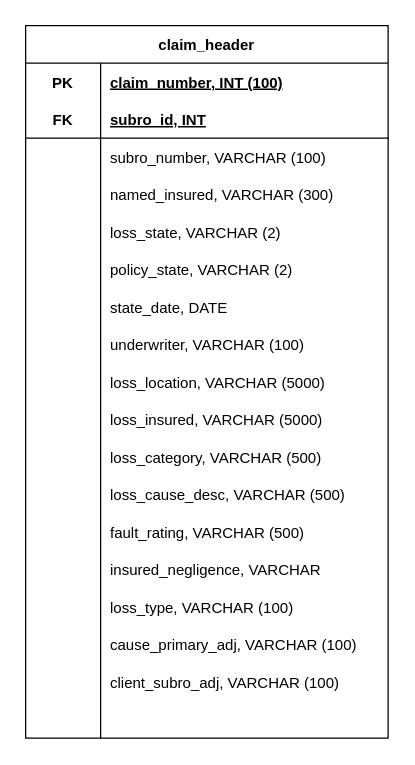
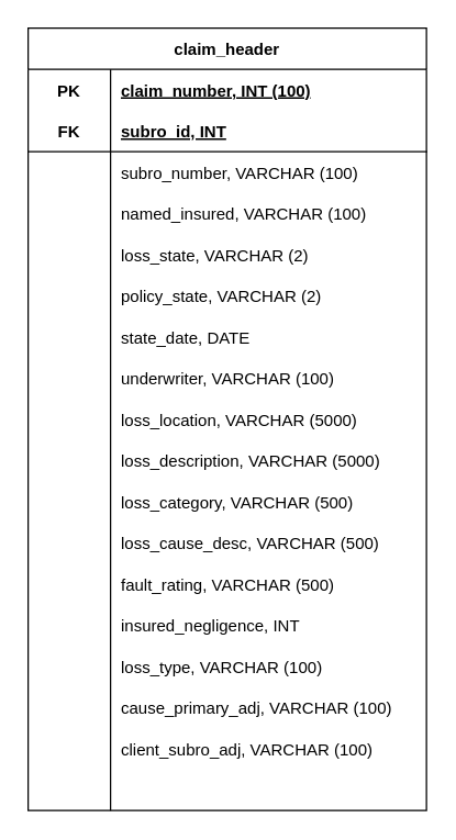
- <mxCell id="14" value="named_insured, VARCHAR (300)" style="shape=partialRectangle;connectable=0;fillColor=none;top=0;left=0;bottom=0;right=0;align=left;spacingLeft=6;overflow=hidden;" vertex="1" parent="12"><mxGeometry x="60" width="230" height="30" as="geometry"><mxRectangle width="230" height="30" as="alternateBounds" /></mxGeometry></mxCell>
+ <mxCell id="14" value="named_insured, VARCHAR (100)" style="shape=partialRectangle;connectable=0;fillColor=none;top=0;left=0;bottom=0;right=0;align=left;spacingLeft=6;overflow=hidden;" vertex="1" parent="12"><mxGeometry x="60" width="230" height="30" as="geometry"><mxRectangle width="230" height="30" as="alternateBounds" /></mxGeometry></mxCell>
- <mxCell id="32" value="loss_insured, VARCHAR (5000)" style="shape=partialRectangle;connectable=0;fillColor=none;top=0;left=0;bottom=0;right=0;align=left;spacingLeft=6;overflow=hidden;" vertex="1" parent="30"><mxGeometry x="60" width="230" height="30" as="geometry"><mxRectangle width="230" height="30" as="alternateBounds" /></mxGeometry></mxCell>
+ <mxCell id="32" value="loss_description, VARCHAR (5000)" style="shape=partialRectangle;connectable=0;fillColor=none;top=0;left=0;bottom=0;right=0;align=left;spacingLeft=6;overflow=hidden;" vertex="1" parent="30"><mxGeometry x="60" width="230" height="30" as="geometry"><mxRectangle width="230" height="30" as="alternateBounds" /></mxGeometry></mxCell>
- <mxCell id="44" value="insured_negligence, VARCHAR" style="shape=partialRectangle;connectable=0;fillColor=none;top=0;left=0;bottom=0;right=0;align=left;spacingLeft=6;overflow=hidden;" vertex="1" parent="42"><mxGeometry x="60" width="230" height="30" as="geometry"><mxRectangle width="230" height="30" as="alternateBounds" /></mxGeometry></mxCell>
+ <mxCell id="44" value="insured_negligence, INT" style="shape=partialRectangle;connectable=0;fillColor=none;top=0;left=0;bottom=0;right=0;align=left;spacingLeft=6;overflow=hidden;" vertex="1" parent="42"><mxGeometry x="60" width="230" height="30" as="geometry"><mxRectangle width="230" height="30" as="alternateBounds" /></mxGeometry></mxCell>
